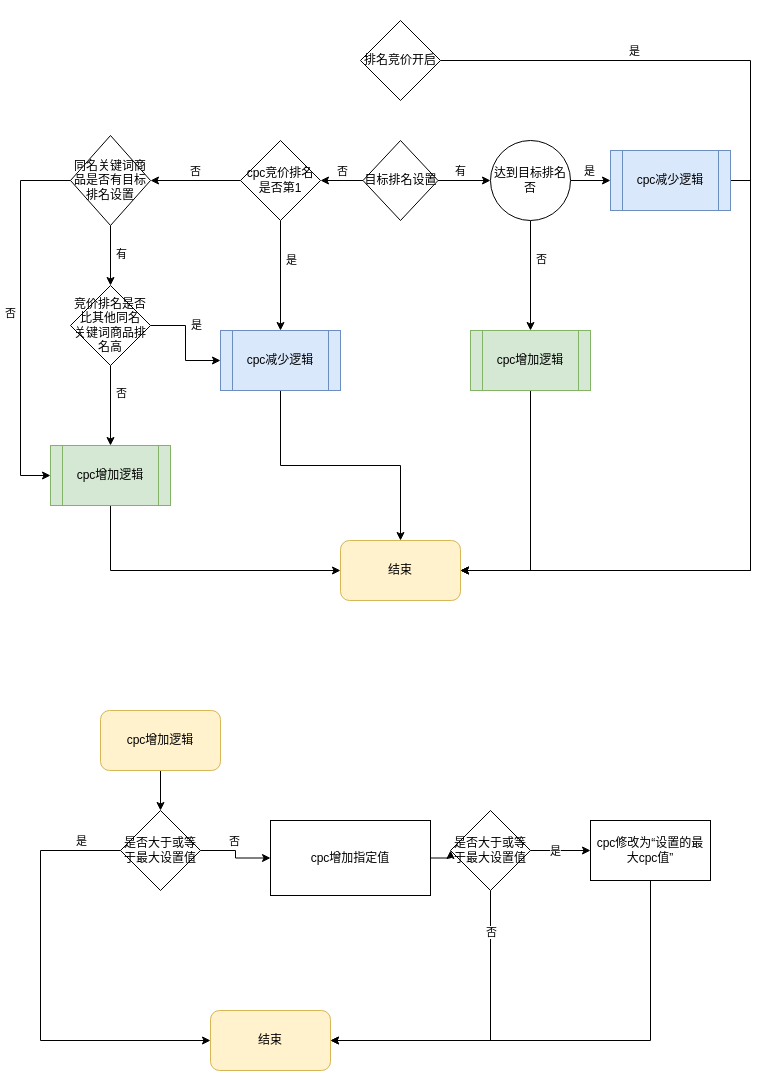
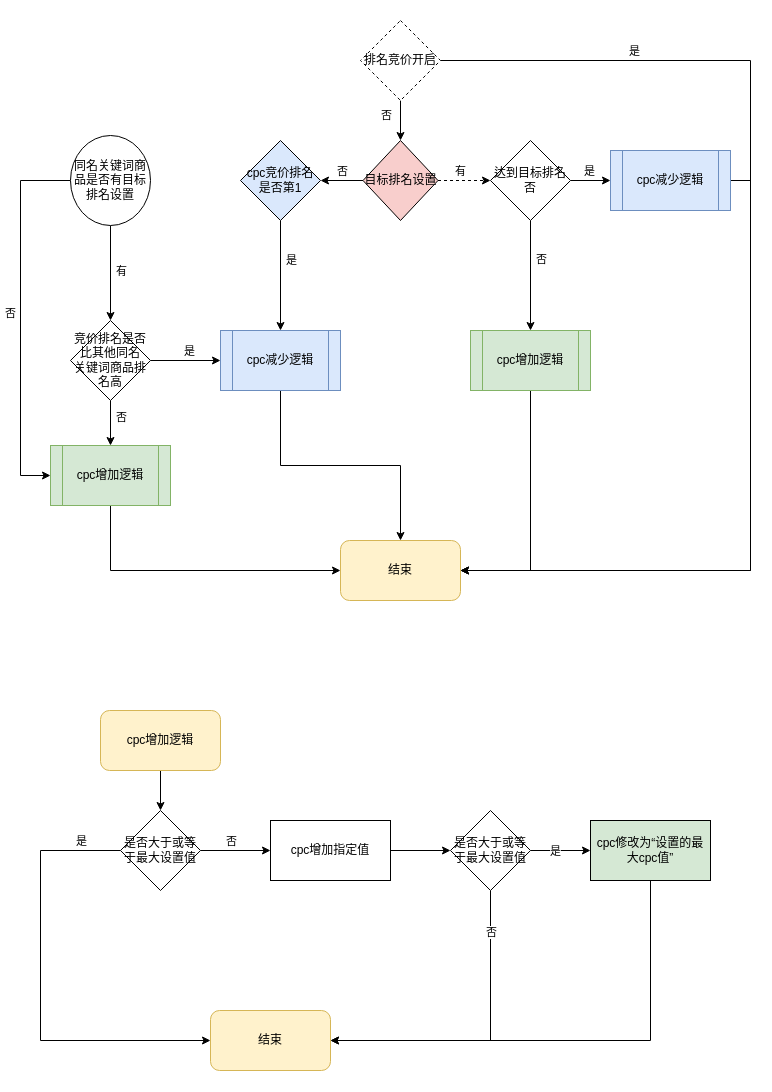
- <mxCell id="6" value="排名竞价开启" style="rhombus;whiteSpace=wrap;html=1;" vertex="1" parent="1"><mxGeometry x="360" y="20" width="80" height="80" as="geometry" /></mxCell>
+ <mxCell id="6" value="排名竞价开启" style="rhombus;whiteSpace=wrap;html=1;dashed=1;" vertex="1" parent="1"><mxGeometry x="360" y="20" width="80" height="80" as="geometry" /></mxCell>
+ <mxCell id="4" style="edgeStyle=orthogonalEdgeStyle;rounded=0;orthogonalLoop=1;jettySize=auto;html=1;entryX=0.5;entryY=0;entryDx=0;entryDy=0;" edge="1" parent="1" source="6" target="11"><mxGeometry relative="1" as="geometry" /></mxCell>
+ <mxCell id="5" value="否" style="edgeLabel;html=1;align=center;verticalAlign=middle;resizable=0;points=[];" vertex="1" connectable="0" parent="4"><mxGeometry x="-0.288" relative="1" as="geometry"><mxPoint x="-15" as="offset" /></mxGeometry></mxCell>
- <mxCell id="21" value="同名关键词商品是否有目标排名设置" style="rhombus;whiteSpace=wrap;html=1;" vertex="1" parent="1"><mxGeometry x="70" y="135" width="80" height="90" as="geometry" /></mxCell>
+ <mxCell id="21" value="同名关键词商品是否有目标排名设置" style="ellipse;whiteSpace=wrap;html=1;" vertex="1" parent="1"><mxGeometry x="70" y="135" width="80" height="90" as="geometry" /></mxCell>
- <mxCell id="24" style="edgeStyle=orthogonalEdgeStyle;rounded=0;orthogonalLoop=1;jettySize=auto;html=1;entryX=1;entryY=0.5;entryDx=0;entryDy=0;" edge="1" parent="1" source="26" target="21"><mxGeometry relative="1" as="geometry" /></mxCell>
- <mxCell id="25" value="否" style="edgeLabel;html=1;align=center;verticalAlign=middle;resizable=0;points=[];" vertex="1" connectable="0" parent="24"><mxGeometry x="0.599" y="-2" relative="1" as="geometry"><mxPoint x="26" y="-8" as="offset" /></mxGeometry></mxCell>
- <mxCell id="26" value="cpc竞价排名是否第1" style="rhombus;whiteSpace=wrap;html=1;" vertex="1" parent="1"><mxGeometry x="240" y="140" width="80" height="80" as="geometry" /></mxCell>
+ <mxCell id="26" value="cpc竞价排名是否第1" style="rhombus;whiteSpace=wrap;html=1;fillColor=#dae8fc;" vertex="1" parent="1"><mxGeometry x="240" y="140" width="80" height="80" as="geometry" /></mxCell>
- <mxCell id="11" value="目标排名设置" style="rhombus;whiteSpace=wrap;html=1;" vertex="1" parent="1"><mxGeometry x="362.5" y="140" width="75" height="80" as="geometry" /></mxCell>
+ <mxCell id="11" value="目标排名设置" style="rhombus;whiteSpace=wrap;html=1;fillColor=#f8cecc;" vertex="1" parent="1"><mxGeometry x="362.5" y="140" width="75" height="80" as="geometry" /></mxCell>
- <mxCell id="7" style="edgeStyle=orthogonalEdgeStyle;rounded=0;orthogonalLoop=1;jettySize=auto;html=1;exitX=1;exitY=0.5;exitDx=0;exitDy=0;entryX=0;entryY=0.5;entryDx=0;entryDy=0;" edge="1" parent="1" source="11" target="16"><mxGeometry relative="1" as="geometry" /></mxCell>
+ <mxCell id="7" style="edgeStyle=orthogonalEdgeStyle;rounded=0;orthogonalLoop=1;jettySize=auto;html=1;exitX=1;exitY=0.5;exitDx=0;exitDy=0;entryX=0;entryY=0.5;entryDx=0;entryDy=0;dashed=1;" edge="1" parent="1" source="11" target="16"><mxGeometry relative="1" as="geometry" /></mxCell>
- <mxCell id="16" value="达到目标排名否" style="ellipse;whiteSpace=wrap;html=1;" vertex="1" parent="1"><mxGeometry x="490" y="140" width="80" height="80" as="geometry" /></mxCell>
+ <mxCell id="16" value="达到目标排名否" style="rhombus;whiteSpace=wrap;html=1;" vertex="1" parent="1"><mxGeometry x="490" y="140" width="80" height="80" as="geometry" /></mxCell>
- <mxCell id="31" value="竞价排名是否比其他同名&lt;div&gt;关键词商品排名高&lt;/div&gt;" style="rhombus;whiteSpace=wrap;html=1;" vertex="1" parent="1"><mxGeometry x="70" y="285" width="80" height="80" as="geometry" /></mxCell>
+ <mxCell id="31" value="竞价排名是否比其他同名&lt;div&gt;关键词商品排名高&lt;/div&gt;" style="rhombus;whiteSpace=wrap;html=1;" vertex="1" parent="1"><mxGeometry x="70" y="320" width="80" height="80" as="geometry" /></mxCell>
- <mxCell id="55" value="cpc修改为“设置的最大cpc值”" style="rounded=0;whiteSpace=wrap;html=1;" vertex="1" parent="1"><mxGeometry x="590" y="820" width="120" height="60" as="geometry" /></mxCell>
+ <mxCell id="55" value="cpc修改为“设置的最大cpc值”" style="rounded=0;whiteSpace=wrap;html=1;fillColor=#d5e8d4;" vertex="1" parent="1"><mxGeometry x="590" y="820" width="120" height="60" as="geometry" /></mxCell>
- <mxCell id="49" value="cpc增加指定值" style="rounded=0;whiteSpace=wrap;html=1;" vertex="1" parent="1"><mxGeometry x="270" y="820" width="160" height="75" as="geometry" /></mxCell>
+ <mxCell id="49" value="cpc增加指定值" style="rounded=0;whiteSpace=wrap;html=1;" vertex="1" parent="1"><mxGeometry x="270" y="820" width="120" height="60" as="geometry" /></mxCell>
